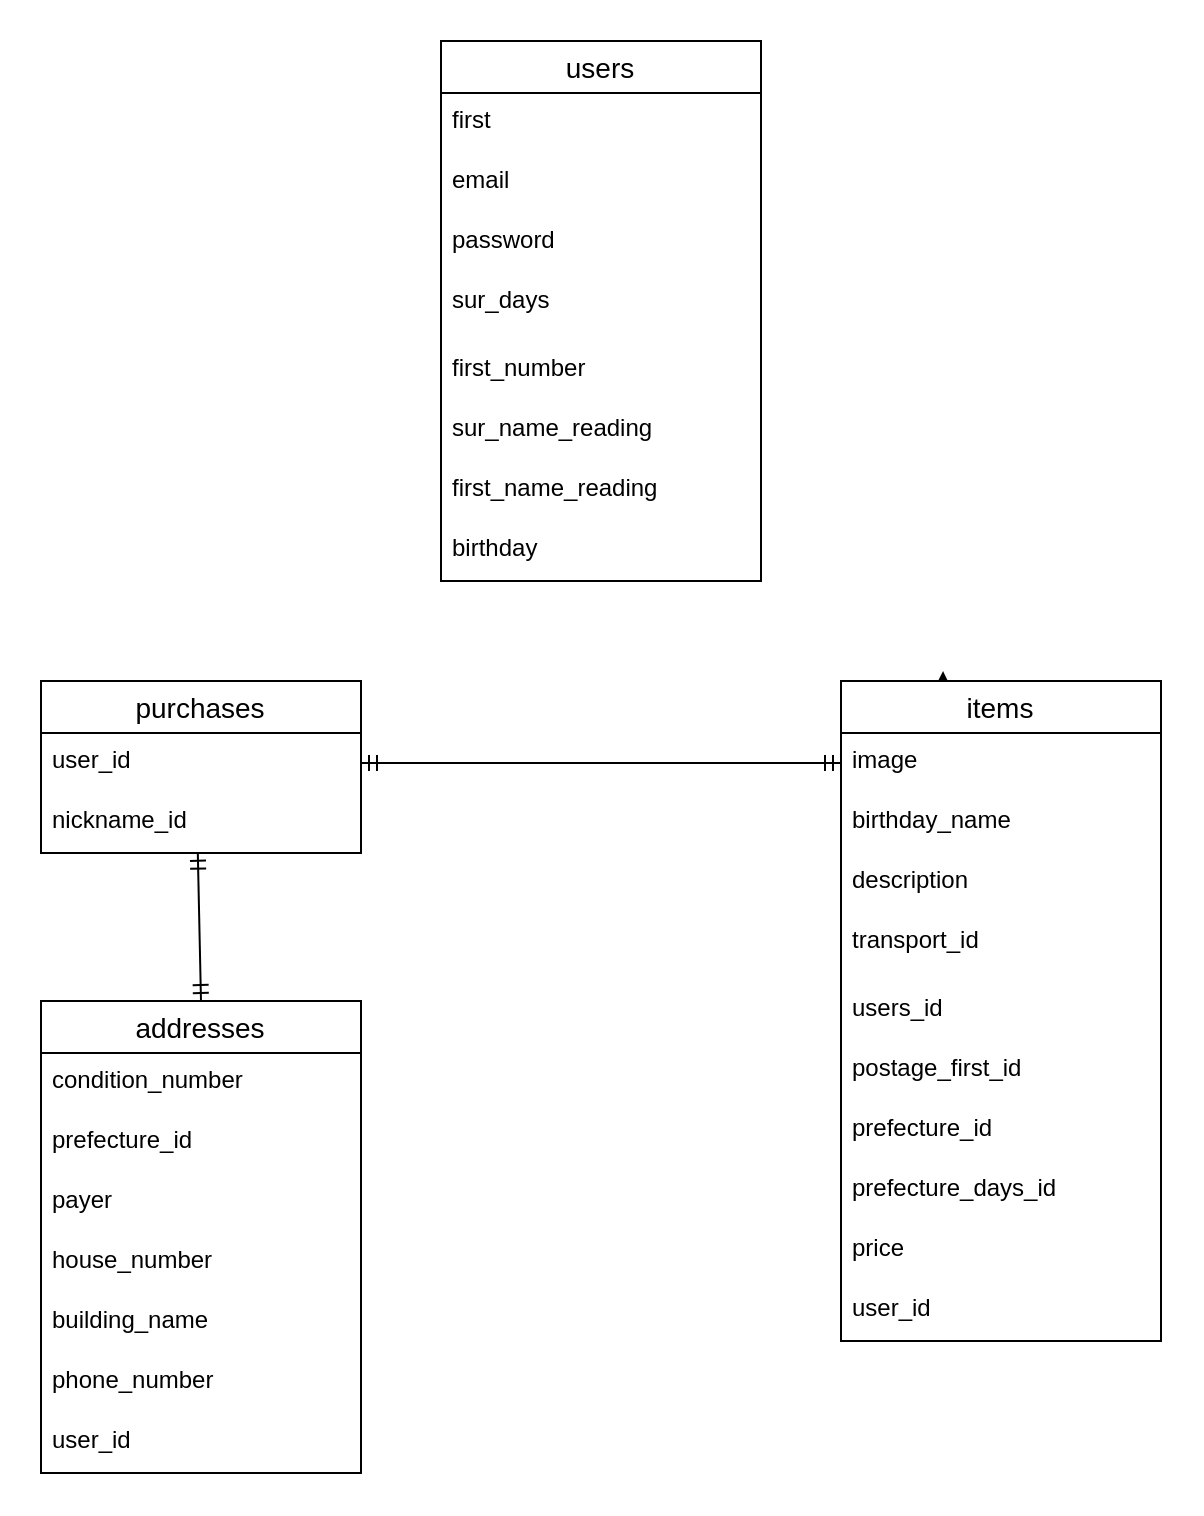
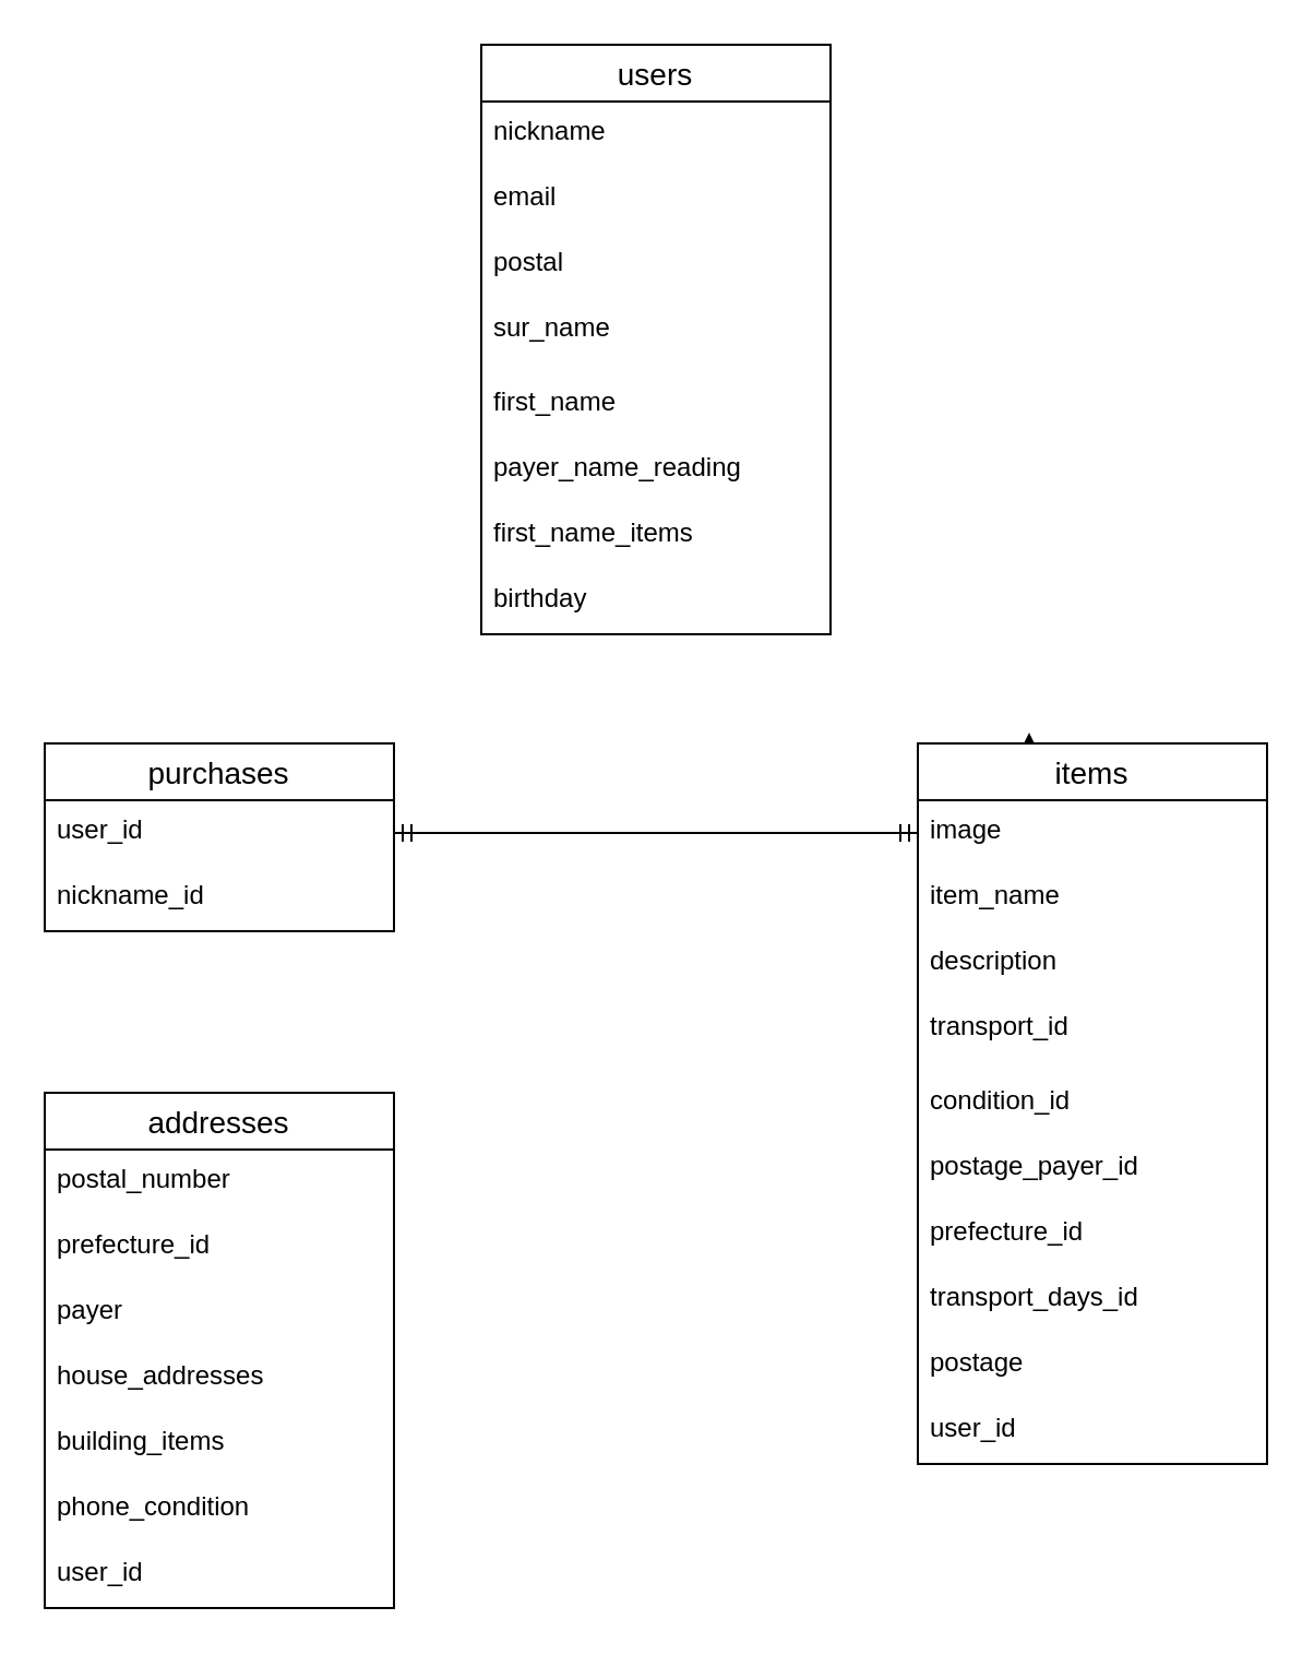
- <mxCell id="4" value="first" style="text;strokeColor=none;fillColor=none;spacingLeft=4;spacingRight=4;overflow=hidden;rotatable=0;points=[[0,0.5],[1,0.5]];portConstraint=eastwest;fontSize=12;" parent="3" vertex="1"><mxGeometry y="26" width="160" height="30" as="geometry" /></mxCell>
+ <mxCell id="4" value="nickname" style="text;strokeColor=none;fillColor=none;spacingLeft=4;spacingRight=4;overflow=hidden;rotatable=0;points=[[0,0.5],[1,0.5]];portConstraint=eastwest;fontSize=12;" parent="3" vertex="1"><mxGeometry y="26" width="160" height="30" as="geometry" /></mxCell>
- <mxCell id="6" value="password" style="text;strokeColor=none;fillColor=none;spacingLeft=4;spacingRight=4;overflow=hidden;rotatable=0;points=[[0,0.5],[1,0.5]];portConstraint=eastwest;fontSize=12;" parent="3" vertex="1"><mxGeometry y="86" width="160" height="30" as="geometry" /></mxCell>
+ <mxCell id="6" value="postal" style="text;strokeColor=none;fillColor=none;spacingLeft=4;spacingRight=4;overflow=hidden;rotatable=0;points=[[0,0.5],[1,0.5]];portConstraint=eastwest;fontSize=12;" parent="3" vertex="1"><mxGeometry y="86" width="160" height="30" as="geometry" /></mxCell>
- <mxCell id="7" value="sur_days" style="text;strokeColor=none;fillColor=none;spacingLeft=4;spacingRight=4;overflow=hidden;rotatable=0;points=[[0,0.5],[1,0.5]];portConstraint=eastwest;fontSize=12;" parent="3" vertex="1"><mxGeometry y="116" width="160" height="34" as="geometry" /></mxCell>
+ <mxCell id="7" value="sur_name" style="text;strokeColor=none;fillColor=none;spacingLeft=4;spacingRight=4;overflow=hidden;rotatable=0;points=[[0,0.5],[1,0.5]];portConstraint=eastwest;fontSize=12;" parent="3" vertex="1"><mxGeometry y="116" width="160" height="34" as="geometry" /></mxCell>
- <mxCell id="8" value="first_number" style="text;strokeColor=none;fillColor=none;spacingLeft=4;spacingRight=4;overflow=hidden;rotatable=0;points=[[0,0.5],[1,0.5]];portConstraint=eastwest;fontSize=12;" parent="3" vertex="1"><mxGeometry y="150" width="160" height="30" as="geometry" /></mxCell>
+ <mxCell id="8" value="first_name" style="text;strokeColor=none;fillColor=none;spacingLeft=4;spacingRight=4;overflow=hidden;rotatable=0;points=[[0,0.5],[1,0.5]];portConstraint=eastwest;fontSize=12;" parent="3" vertex="1"><mxGeometry y="150" width="160" height="30" as="geometry" /></mxCell>
- <mxCell id="9" value="sur_name_reading" style="text;strokeColor=none;fillColor=none;spacingLeft=4;spacingRight=4;overflow=hidden;rotatable=0;points=[[0,0.5],[1,0.5]];portConstraint=eastwest;fontSize=12;" parent="3" vertex="1"><mxGeometry y="180" width="160" height="30" as="geometry" /></mxCell>
+ <mxCell id="9" value="payer_name_reading" style="text;strokeColor=none;fillColor=none;spacingLeft=4;spacingRight=4;overflow=hidden;rotatable=0;points=[[0,0.5],[1,0.5]];portConstraint=eastwest;fontSize=12;" parent="3" vertex="1"><mxGeometry y="180" width="160" height="30" as="geometry" /></mxCell>
- <mxCell id="10" value="first_name_reading" style="text;strokeColor=none;fillColor=none;spacingLeft=4;spacingRight=4;overflow=hidden;rotatable=0;points=[[0,0.5],[1,0.5]];portConstraint=eastwest;fontSize=12;" parent="3" vertex="1"><mxGeometry y="210" width="160" height="30" as="geometry" /></mxCell>
+ <mxCell id="10" value="first_name_items" style="text;strokeColor=none;fillColor=none;spacingLeft=4;spacingRight=4;overflow=hidden;rotatable=0;points=[[0,0.5],[1,0.5]];portConstraint=eastwest;fontSize=12;" parent="3" vertex="1"><mxGeometry y="210" width="160" height="30" as="geometry" /></mxCell>
- <mxCell id="14" value="birthday_name" style="text;strokeColor=none;fillColor=none;spacingLeft=4;spacingRight=4;overflow=hidden;rotatable=0;points=[[0,0.5],[1,0.5]];portConstraint=eastwest;fontSize=12;" parent="12" vertex="1"><mxGeometry y="56" width="160" height="30" as="geometry" /></mxCell>
+ <mxCell id="14" value="item_name" style="text;strokeColor=none;fillColor=none;spacingLeft=4;spacingRight=4;overflow=hidden;rotatable=0;points=[[0,0.5],[1,0.5]];portConstraint=eastwest;fontSize=12;" parent="12" vertex="1"><mxGeometry y="56" width="160" height="30" as="geometry" /></mxCell>
- <mxCell id="27" value="" style="fontSize=12;html=1;endArrow=ERmandOne;startArrow=ERmandOne;entryX=0.49;entryY=0.995;entryDx=0;entryDy=0;entryPerimeter=0;exitX=0.5;exitY=0;exitDx=0;exitDy=0;" parent="1" source="28" target="25" edge="1"><mxGeometry width="100" height="100" relative="1" as="geometry"><mxPoint x="290" y="620" as="sourcePoint" /><mxPoint x="290" y="500" as="targetPoint" /></mxGeometry></mxCell>
- <mxCell id="17" value="users_id" style="text;strokeColor=none;fillColor=none;spacingLeft=4;spacingRight=4;overflow=hidden;rotatable=0;points=[[0,0.5],[1,0.5]];portConstraint=eastwest;fontSize=12;" parent="12" vertex="1"><mxGeometry y="150" width="160" height="30" as="geometry" /></mxCell>
+ <mxCell id="17" value="condition_id" style="text;strokeColor=none;fillColor=none;spacingLeft=4;spacingRight=4;overflow=hidden;rotatable=0;points=[[0,0.5],[1,0.5]];portConstraint=eastwest;fontSize=12;" parent="12" vertex="1"><mxGeometry y="150" width="160" height="30" as="geometry" /></mxCell>
- <mxCell id="18" value="postage_first_id" style="text;strokeColor=none;fillColor=none;spacingLeft=4;spacingRight=4;overflow=hidden;rotatable=0;points=[[0,0.5],[1,0.5]];portConstraint=eastwest;fontSize=12;" parent="12" vertex="1"><mxGeometry y="180" width="160" height="30" as="geometry" /></mxCell>
+ <mxCell id="18" value="postage_payer_id" style="text;strokeColor=none;fillColor=none;spacingLeft=4;spacingRight=4;overflow=hidden;rotatable=0;points=[[0,0.5],[1,0.5]];portConstraint=eastwest;fontSize=12;" parent="12" vertex="1"><mxGeometry y="180" width="160" height="30" as="geometry" /></mxCell>
- <mxCell id="29" value="condition_number" style="text;strokeColor=none;fillColor=none;spacingLeft=4;spacingRight=4;overflow=hidden;rotatable=0;points=[[0,0.5],[1,0.5]];portConstraint=eastwest;fontSize=12;" parent="28" vertex="1"><mxGeometry y="26" width="160" height="30" as="geometry" /></mxCell>
+ <mxCell id="29" value="postal_number" style="text;strokeColor=none;fillColor=none;spacingLeft=4;spacingRight=4;overflow=hidden;rotatable=0;points=[[0,0.5],[1,0.5]];portConstraint=eastwest;fontSize=12;" parent="28" vertex="1"><mxGeometry y="26" width="160" height="30" as="geometry" /></mxCell>
- <mxCell id="20" value="prefecture_days_id" style="text;strokeColor=none;fillColor=none;spacingLeft=4;spacingRight=4;overflow=hidden;rotatable=0;points=[[0,0.5],[1,0.5]];portConstraint=eastwest;fontSize=12;" parent="12" vertex="1"><mxGeometry y="240" width="160" height="30" as="geometry" /></mxCell>
+ <mxCell id="20" value="transport_days_id" style="text;strokeColor=none;fillColor=none;spacingLeft=4;spacingRight=4;overflow=hidden;rotatable=0;points=[[0,0.5],[1,0.5]];portConstraint=eastwest;fontSize=12;" parent="12" vertex="1"><mxGeometry y="240" width="160" height="30" as="geometry" /></mxCell>
- <mxCell id="21" value="price" style="text;strokeColor=none;fillColor=none;spacingLeft=4;spacingRight=4;overflow=hidden;rotatable=0;points=[[0,0.5],[1,0.5]];portConstraint=eastwest;fontSize=12;" parent="12" vertex="1"><mxGeometry y="270" width="160" height="30" as="geometry" /></mxCell>
+ <mxCell id="21" value="postage" style="text;strokeColor=none;fillColor=none;spacingLeft=4;spacingRight=4;overflow=hidden;rotatable=0;points=[[0,0.5],[1,0.5]];portConstraint=eastwest;fontSize=12;" parent="12" vertex="1"><mxGeometry y="270" width="160" height="30" as="geometry" /></mxCell>
- <mxCell id="32" value="house_number" style="text;strokeColor=none;fillColor=none;spacingLeft=4;spacingRight=4;overflow=hidden;rotatable=0;points=[[0,0.5],[1,0.5]];portConstraint=eastwest;fontSize=12;" parent="28" vertex="1"><mxGeometry y="116" width="160" height="30" as="geometry" /></mxCell>
+ <mxCell id="32" value="house_addresses" style="text;strokeColor=none;fillColor=none;spacingLeft=4;spacingRight=4;overflow=hidden;rotatable=0;points=[[0,0.5],[1,0.5]];portConstraint=eastwest;fontSize=12;" parent="28" vertex="1"><mxGeometry y="116" width="160" height="30" as="geometry" /></mxCell>
- <mxCell id="33" value="building_name" style="text;strokeColor=none;fillColor=none;spacingLeft=4;spacingRight=4;overflow=hidden;rotatable=0;points=[[0,0.5],[1,0.5]];portConstraint=eastwest;fontSize=12;" parent="28" vertex="1"><mxGeometry y="146" width="160" height="30" as="geometry" /></mxCell>
+ <mxCell id="33" value="building_items" style="text;strokeColor=none;fillColor=none;spacingLeft=4;spacingRight=4;overflow=hidden;rotatable=0;points=[[0,0.5],[1,0.5]];portConstraint=eastwest;fontSize=12;" parent="28" vertex="1"><mxGeometry y="146" width="160" height="30" as="geometry" /></mxCell>
- <mxCell id="34" value="phone_number" style="text;strokeColor=none;fillColor=none;spacingLeft=4;spacingRight=4;overflow=hidden;rotatable=0;points=[[0,0.5],[1,0.5]];portConstraint=eastwest;fontSize=12;" parent="28" vertex="1"><mxGeometry y="176" width="160" height="30" as="geometry" /></mxCell>
+ <mxCell id="34" value="phone_condition" style="text;strokeColor=none;fillColor=none;spacingLeft=4;spacingRight=4;overflow=hidden;rotatable=0;points=[[0,0.5],[1,0.5]];portConstraint=eastwest;fontSize=12;" parent="28" vertex="1"><mxGeometry y="176" width="160" height="30" as="geometry" /></mxCell>
